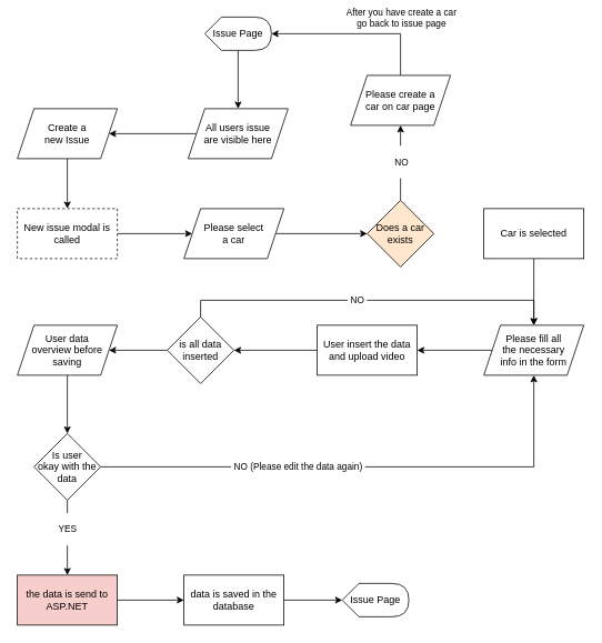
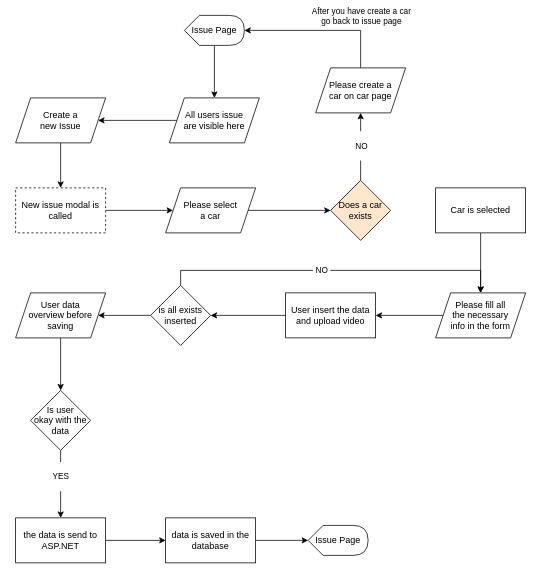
- <mxCell id="27" value="is all data inserted" style="rhombus;whiteSpace=wrap;html=1;" vertex="1" parent="1"><mxGeometry x="200" y="380" width="80" height="80" as="geometry" /></mxCell>
+ <mxCell id="27" value="is all exists inserted" style="rhombus;whiteSpace=wrap;html=1;" vertex="1" parent="1"><mxGeometry x="200" y="380" width="80" height="80" as="geometry" /></mxCell>
- <mxCell id="30" style="edgeStyle=orthogonalEdgeStyle;rounded=0;orthogonalLoop=1;jettySize=auto;html=1;entryX=0.5;entryY=1;entryDx=0;entryDy=0;" edge="1" parent="1" source="34" target="21"><mxGeometry relative="1" as="geometry" /></mxCell>
- <mxCell id="31" value="&amp;nbsp;NO (Please edit the data again)&amp;nbsp;" style="edgeLabel;html=1;align=center;verticalAlign=middle;resizable=0;points=[];" vertex="1" connectable="0" parent="30"><mxGeometry x="-0.251" y="1" relative="1" as="geometry"><mxPoint as="offset" /></mxGeometry></mxCell>
- <mxCell id="36" value="the data is send to ASP.NET" style="whiteSpace=wrap;html=1;fillColor=#f8cecc;" vertex="1" parent="1"><mxGeometry x="20" y="690" width="120" height="60" as="geometry" /></mxCell>
+ <mxCell id="36" value="the data is send to ASP.NET" style="whiteSpace=wrap;html=1;" vertex="1" parent="1"><mxGeometry x="20" y="690" width="120" height="60" as="geometry" /></mxCell>
